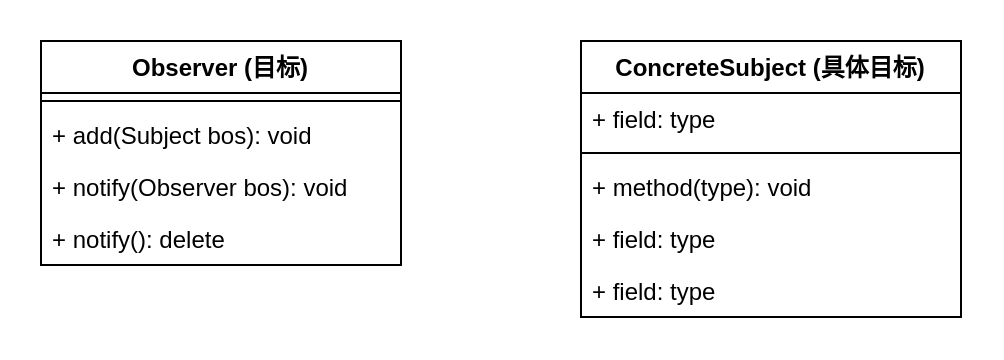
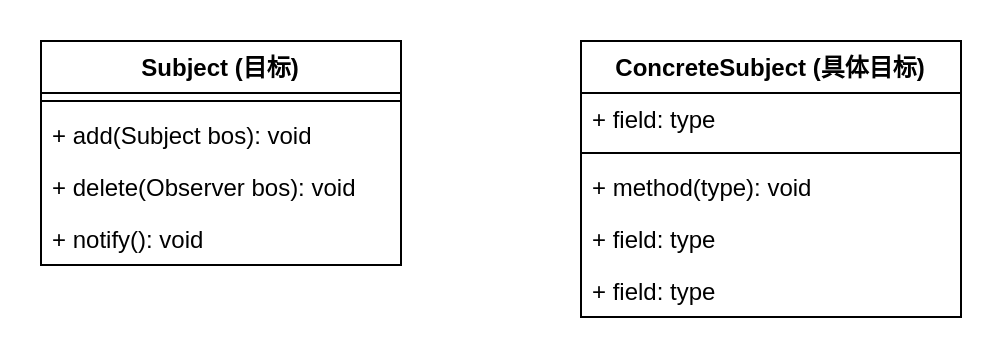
- <mxCell id="2" value="Observer (目标)" style="swimlane;fontStyle=1;align=center;verticalAlign=top;childLayout=stackLayout;horizontal=1;startSize=26;horizontalStack=0;resizeParent=1;resizeParentMax=0;resizeLast=0;collapsible=1;marginBottom=0;whiteSpace=wrap;html=1;" vertex="1" parent="1"><mxGeometry x="20" y="20" width="180" height="112" as="geometry"><mxRectangle x="260" y="170" width="100" height="30" as="alternateBounds" /></mxGeometry></mxCell>
+ <mxCell id="2" value="Subject (目标)" style="swimlane;fontStyle=1;align=center;verticalAlign=top;childLayout=stackLayout;horizontal=1;startSize=26;horizontalStack=0;resizeParent=1;resizeParentMax=0;resizeLast=0;collapsible=1;marginBottom=0;whiteSpace=wrap;html=1;" vertex="1" parent="1"><mxGeometry x="20" y="20" width="180" height="112" as="geometry"><mxRectangle x="260" y="170" width="100" height="30" as="alternateBounds" /></mxGeometry></mxCell>
- <mxCell id="5" value="+ notify(Observer bos): void" style="text;strokeColor=none;fillColor=none;align=left;verticalAlign=top;spacingLeft=4;spacingRight=4;overflow=hidden;rotatable=0;points=[[0,0.5],[1,0.5]];portConstraint=eastwest;whiteSpace=wrap;html=1;" vertex="1" parent="2"><mxGeometry y="60" width="180" height="26" as="geometry" /></mxCell>
+ <mxCell id="5" value="+ delete(Observer bos): void" style="text;strokeColor=none;fillColor=none;align=left;verticalAlign=top;spacingLeft=4;spacingRight=4;overflow=hidden;rotatable=0;points=[[0,0.5],[1,0.5]];portConstraint=eastwest;whiteSpace=wrap;html=1;" vertex="1" parent="2"><mxGeometry y="60" width="180" height="26" as="geometry" /></mxCell>
- <mxCell id="6" value="+ notify(): delete" style="text;strokeColor=none;fillColor=none;align=left;verticalAlign=top;spacingLeft=4;spacingRight=4;overflow=hidden;rotatable=0;points=[[0,0.5],[1,0.5]];portConstraint=eastwest;whiteSpace=wrap;html=1;" vertex="1" parent="2"><mxGeometry y="86" width="180" height="26" as="geometry" /></mxCell>
+ <mxCell id="6" value="+ notify(): void" style="text;strokeColor=none;fillColor=none;align=left;verticalAlign=top;spacingLeft=4;spacingRight=4;overflow=hidden;rotatable=0;points=[[0,0.5],[1,0.5]];portConstraint=eastwest;whiteSpace=wrap;html=1;" vertex="1" parent="2"><mxGeometry y="86" width="180" height="26" as="geometry" /></mxCell>
